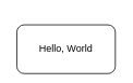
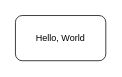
- <mxCell id="2" value="Hello, World" style="rounded=1;whiteSpace=wrap;html=1;" parent="1" vertex="1"><mxGeometry x="20" y="30" width="120" height="60" as="geometry" /></mxCell>
+ <mxCell id="2" value="Hello, World" style="rounded=1;whiteSpace=wrap;html=1;" parent="1" vertex="1"><mxGeometry x="20" y="20" width="120" height="60" as="geometry" /></mxCell>
